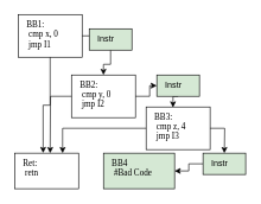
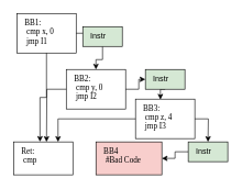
- <mxCell id="18" value="Ret:&#10; retn" style="rounded=0;strokeColor=#000000;fillColor=none;align=left;fontFamily=Lucida Console;verticalAlign=top;spacingLeft=10;" vertex="1" parent="1"><mxGeometry x="20" y="215" width="90" height="50" as="geometry" /></mxCell>
+ <mxCell id="18" value="Ret:&#10; cmp" style="rounded=0;strokeColor=#000000;fillColor=none;align=left;fontFamily=Lucida Console;verticalAlign=top;spacingLeft=10;" vertex="1" parent="1"><mxGeometry x="20" y="215" width="90" height="50" as="geometry" /></mxCell>
- <mxCell id="15" value="BB4&#10; #Bad Code" style="rounded=0;strokeColor=#000000;fillColor=#d5e8d4;align=left;fontFamily=Lucida Console;verticalAlign=top;spacingLeft=10;" vertex="1" parent="1"><mxGeometry x="145" y="215" width="100" height="50" as="geometry" /></mxCell>
+ <mxCell id="15" value="BB4&#10; #Bad Code" style="rounded=0;strokeColor=#000000;fillColor=#F8CECC;align=left;fontFamily=Lucida Console;verticalAlign=top;spacingLeft=10;" vertex="1" parent="1"><mxGeometry x="145" y="215" width="100" height="50" as="geometry" /></mxCell>
